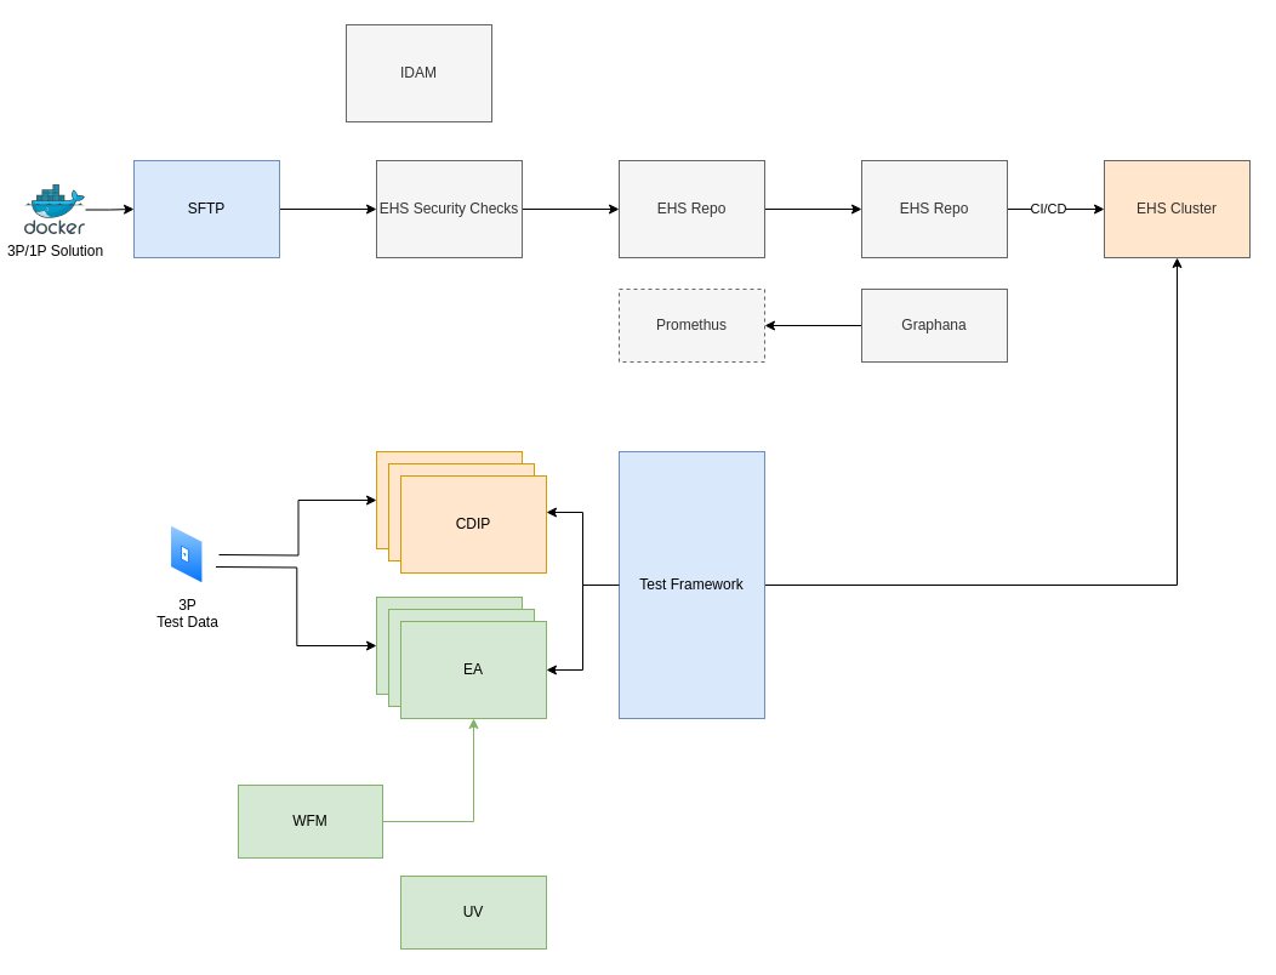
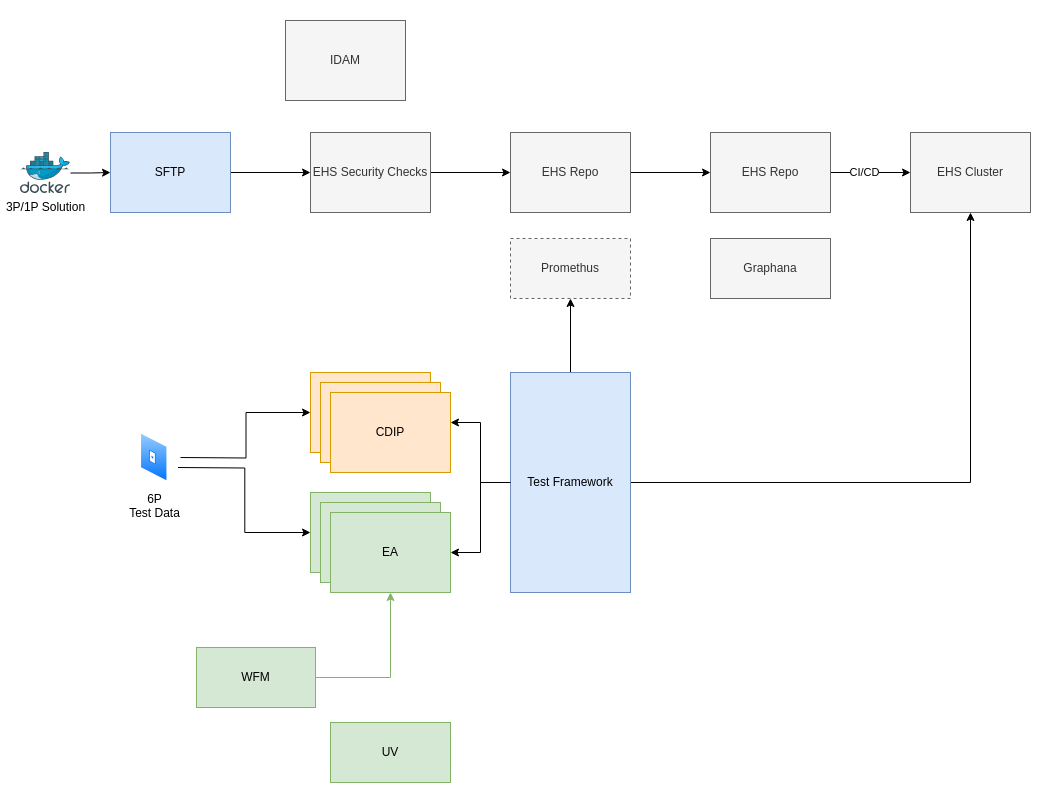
- <mxCell id="25" value="EHS Cluster" style="rounded=0;whiteSpace=wrap;html=1;fillColor=#ffe6cc;strokeColor=#666666;fontColor=#333333;" parent="1" vertex="1"><mxGeometry x="910" y="132" width="120" height="80" as="geometry" /></mxCell>
+ <mxCell id="25" value="EHS Cluster" style="rounded=0;whiteSpace=wrap;html=1;fillColor=#f5f5f5;strokeColor=#666666;fontColor=#333333;" parent="1" vertex="1"><mxGeometry x="910" y="132" width="120" height="80" as="geometry" /></mxCell>
- <mxCell id="33" value="" style="edgeStyle=orthogonalEdgeStyle;rounded=0;orthogonalLoop=1;jettySize=auto;html=1;" parent="1" source="34" target="32" edge="1"><mxGeometry relative="1" as="geometry" /></mxCell>
+ <mxCell id="22" value="" style="edgeStyle=orthogonalEdgeStyle;rounded=0;orthogonalLoop=1;jettySize=auto;html=1;" parent="1" source="23" target="32" edge="1"><mxGeometry relative="1" as="geometry" /></mxCell>
- <mxCell id="18" value="3P&lt;br&gt;Test Data" style="aspect=fixed;perimeter=ellipsePerimeter;html=1;align=center;shadow=0;dashed=0;spacingTop=3;image;image=img/lib/active_directory/data_jack.svg;" parent="1" vertex="1"><mxGeometry x="140" y="432" width="27.5" height="50" as="geometry" /></mxCell>
+ <mxCell id="18" value="6P&lt;br&gt;Test Data" style="aspect=fixed;perimeter=ellipsePerimeter;html=1;align=center;shadow=0;dashed=0;spacingTop=3;image;image=img/lib/active_directory/data_jack.svg;" parent="1" vertex="1"><mxGeometry x="140" y="432" width="27.5" height="50" as="geometry" /></mxCell>
